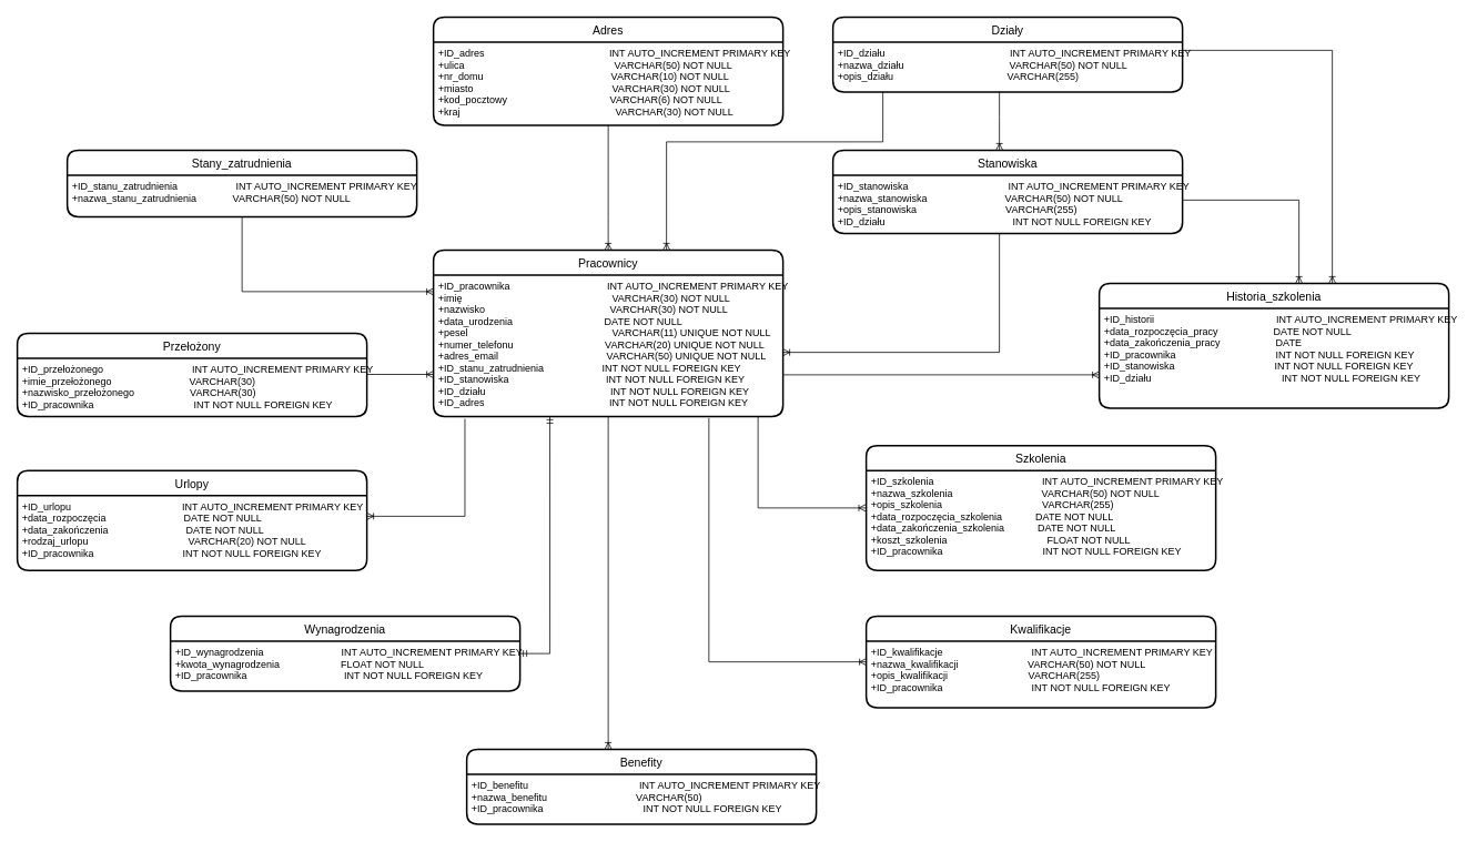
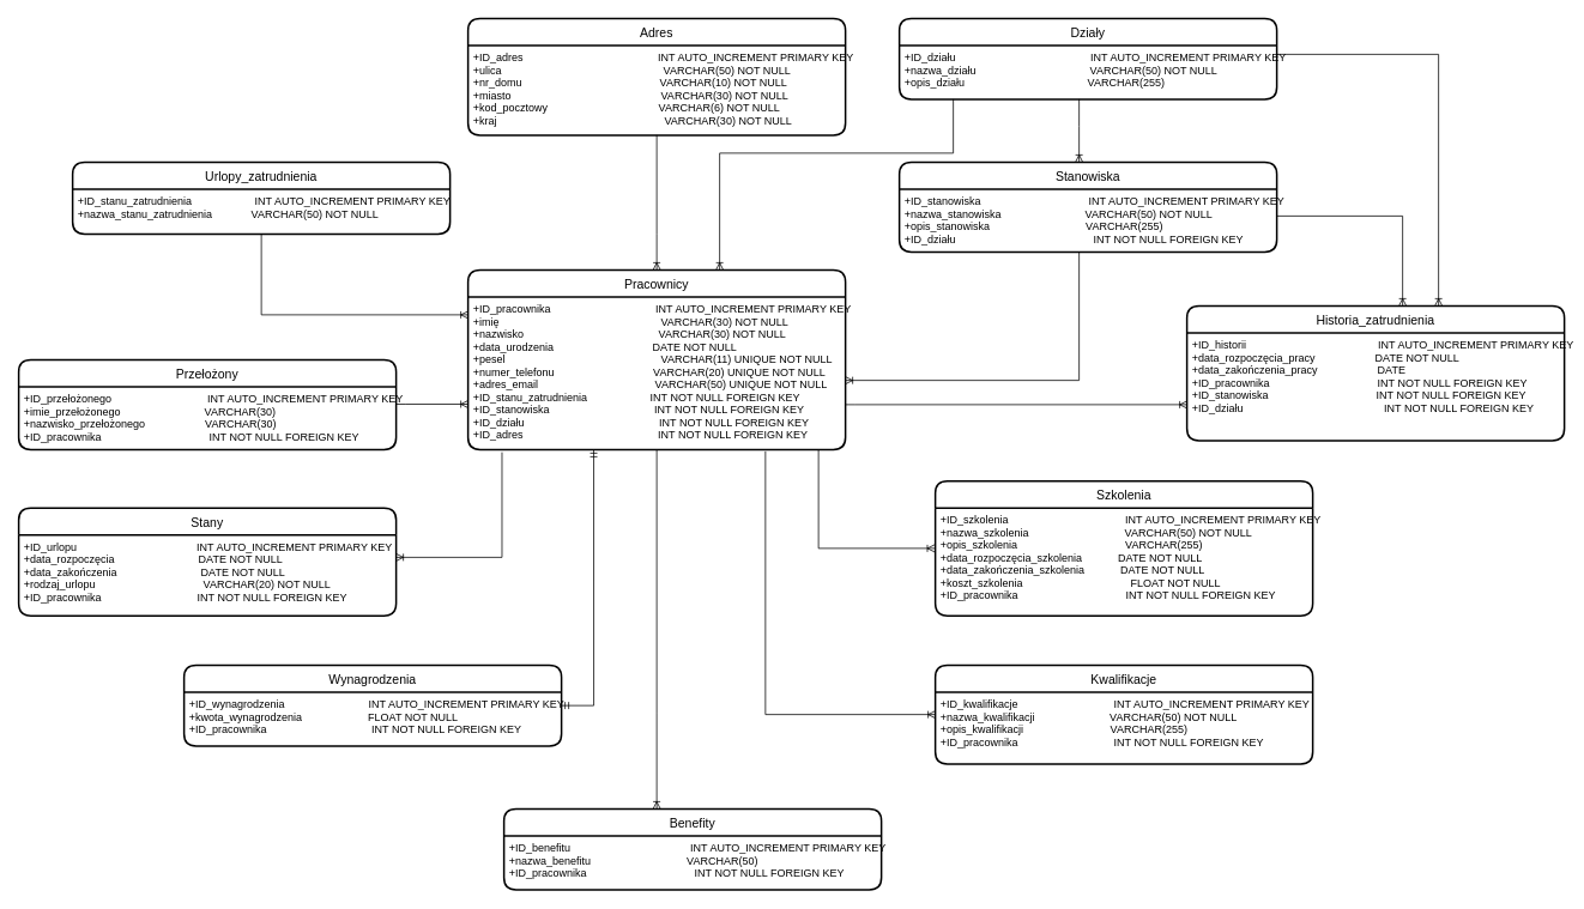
- <mxCell id="2" value="Stany_zatrudnienia" style="swimlane;childLayout=stackLayout;horizontal=1;startSize=30;horizontalStack=0;rounded=1;fontSize=14;fontStyle=0;strokeWidth=2;resizeParent=0;resizeLast=1;shadow=0;dashed=0;align=center;" vertex="1" parent="1"><mxGeometry x="80" y="180" width="420" height="80" as="geometry" /></mxCell>
+ <mxCell id="2" value="Urlopy_zatrudnienia" style="swimlane;childLayout=stackLayout;horizontal=1;startSize=30;horizontalStack=0;rounded=1;fontSize=14;fontStyle=0;strokeWidth=2;resizeParent=0;resizeLast=1;shadow=0;dashed=0;align=center;" vertex="1" parent="1"><mxGeometry x="80" y="180" width="420" height="80" as="geometry" /></mxCell>
- <mxCell id="20" value="Historia_szkolenia" style="swimlane;childLayout=stackLayout;horizontal=1;startSize=30;horizontalStack=0;rounded=1;fontSize=14;fontStyle=0;strokeWidth=2;resizeParent=0;resizeLast=1;shadow=0;dashed=0;align=center;" vertex="1" parent="1"><mxGeometry x="1320" y="340" width="420" height="150" as="geometry" /></mxCell>
+ <mxCell id="20" value="Historia_zatrudnienia" style="swimlane;childLayout=stackLayout;horizontal=1;startSize=30;horizontalStack=0;rounded=1;fontSize=14;fontStyle=0;strokeWidth=2;resizeParent=0;resizeLast=1;shadow=0;dashed=0;align=center;" vertex="1" parent="1"><mxGeometry x="1320" y="340" width="420" height="150" as="geometry" /></mxCell>
- <mxCell id="18" value="Urlopy" style="swimlane;childLayout=stackLayout;horizontal=1;startSize=30;horizontalStack=0;rounded=1;fontSize=14;fontStyle=0;strokeWidth=2;resizeParent=0;resizeLast=1;shadow=0;dashed=0;align=center;" vertex="1" parent="1"><mxGeometry x="20" y="565" width="420" height="120" as="geometry" /></mxCell>
+ <mxCell id="18" value="Stany" style="swimlane;childLayout=stackLayout;horizontal=1;startSize=30;horizontalStack=0;rounded=1;fontSize=14;fontStyle=0;strokeWidth=2;resizeParent=0;resizeLast=1;shadow=0;dashed=0;align=center;" vertex="1" parent="1"><mxGeometry x="20" y="565" width="420" height="120" as="geometry" /></mxCell>
